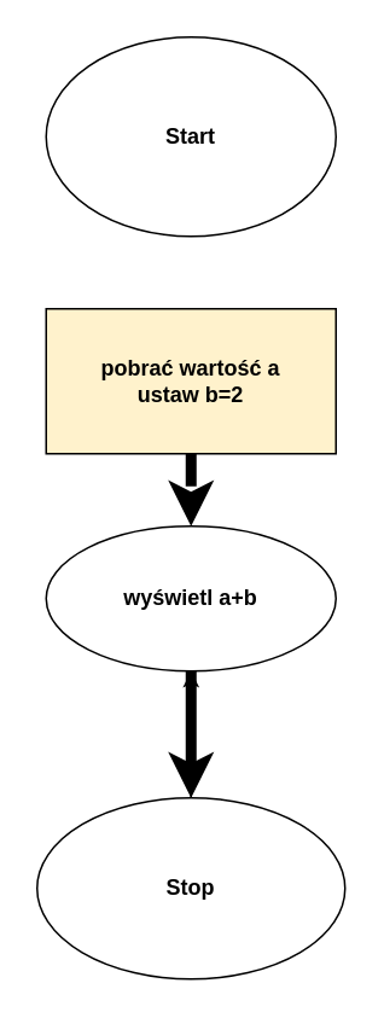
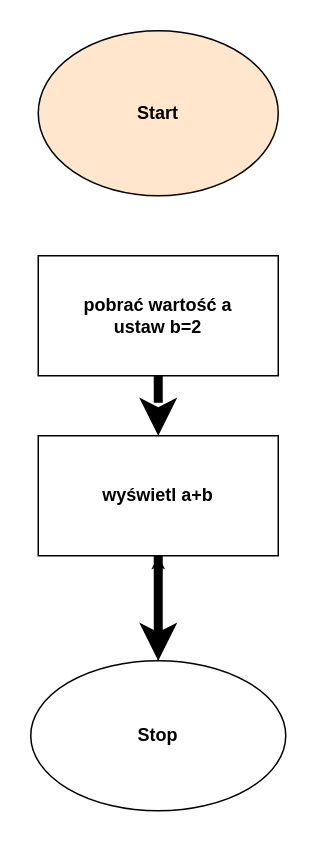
- <mxCell id="2" value="Start" style="ellipse;whiteSpace=wrap;html=1;fontStyle=1;" vertex="1" parent="1"><mxGeometry x="25" y="20" width="160" height="110" as="geometry" /></mxCell>
+ <mxCell id="2" value="Start" style="ellipse;whiteSpace=wrap;html=1;fontStyle=1;fillColor=#ffe6cc;" vertex="1" parent="1"><mxGeometry x="25" y="20" width="160" height="110" as="geometry" /></mxCell>
- <mxCell id="4" value="&lt;div&gt;pobrać wartość a&lt;/div&gt;&lt;div&gt;ustaw b=2&lt;br&gt;&lt;/div&gt;" style="rounded=0;whiteSpace=wrap;html=1;fontStyle=1;fillColor=#fff2cc;" vertex="1" parent="1"><mxGeometry x="25" y="170" width="160" height="80" as="geometry" /></mxCell>
+ <mxCell id="4" value="&lt;div&gt;pobrać wartość a&lt;/div&gt;&lt;div&gt;ustaw b=2&lt;br&gt;&lt;/div&gt;" style="rounded=0;whiteSpace=wrap;html=1;fontStyle=1;" vertex="1" parent="1"><mxGeometry x="25" y="170" width="160" height="80" as="geometry" /></mxCell>
- <mxCell id="6" value="wyświetl a+b" style="ellipse;whiteSpace=wrap;html=1;fontStyle=1;" vertex="1" parent="1"><mxGeometry x="25" y="290" width="160" height="80" as="geometry" /></mxCell>
+ <mxCell id="6" value="wyświetl a+b" style="rounded=0;whiteSpace=wrap;html=1;fontStyle=1;" vertex="1" parent="1"><mxGeometry x="25" y="290" width="160" height="80" as="geometry" /></mxCell>
